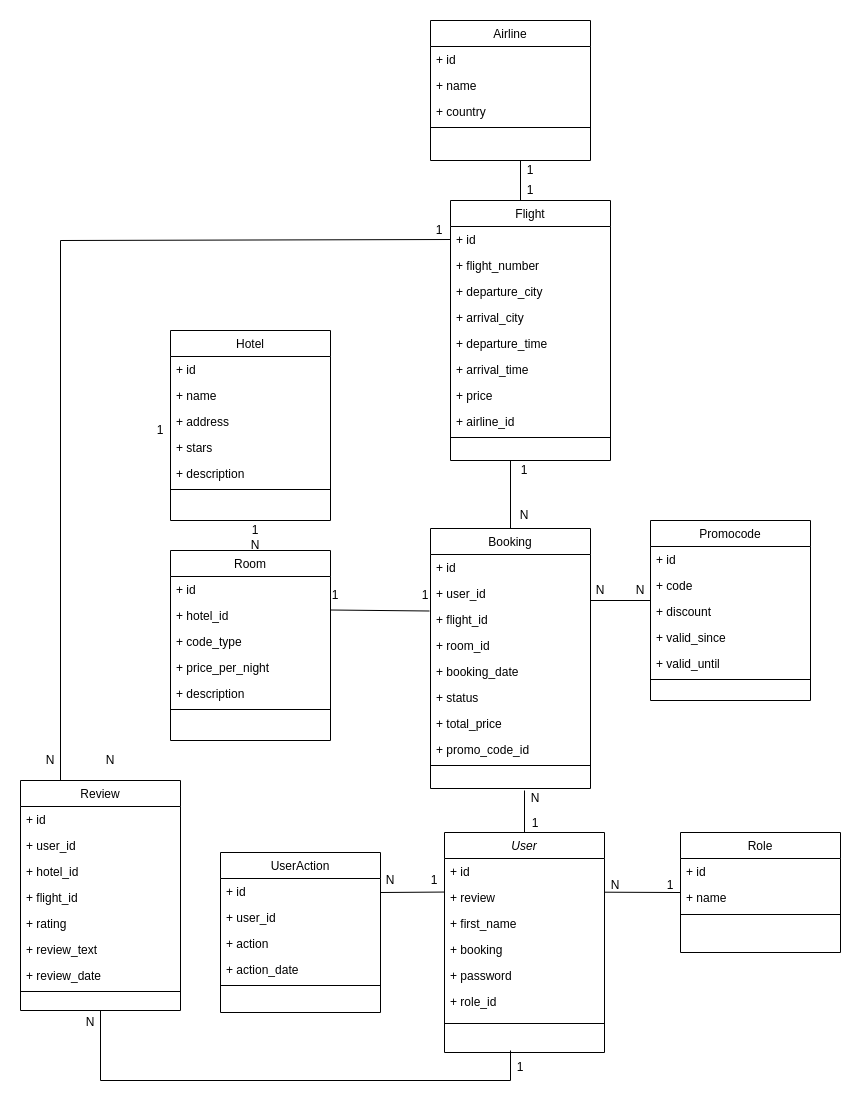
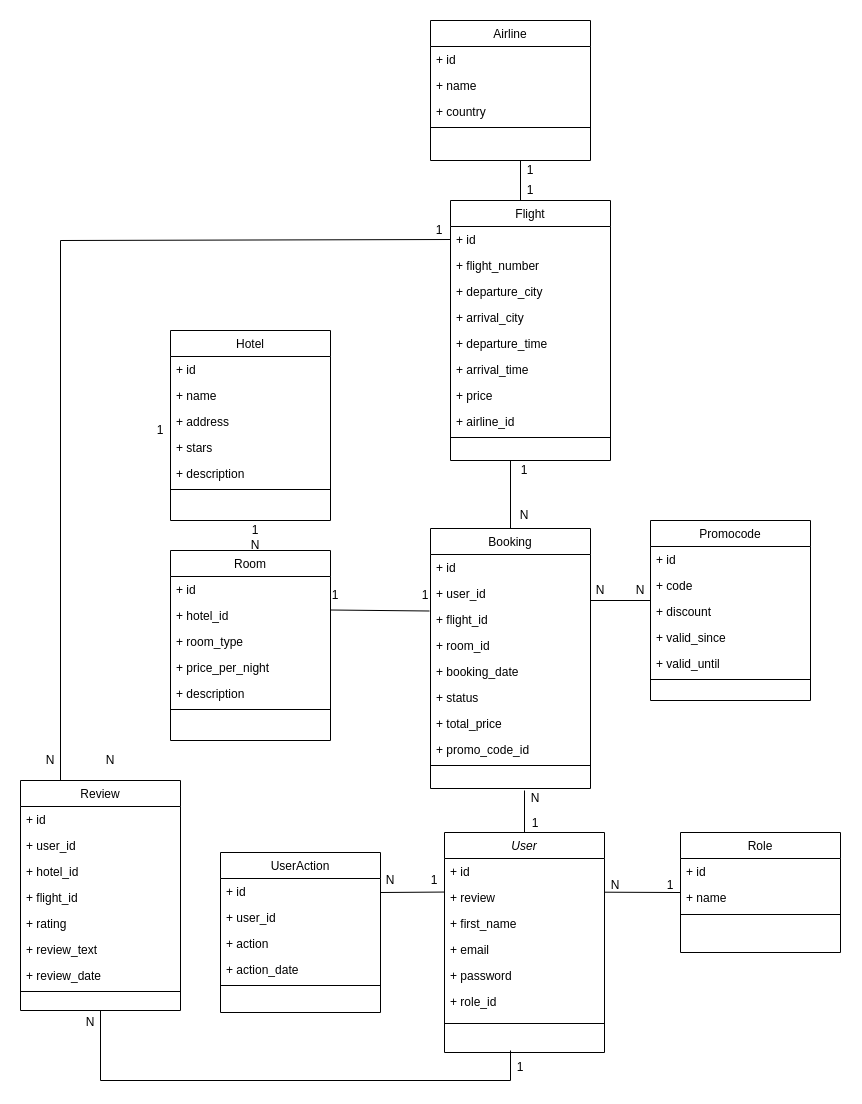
- <mxCell id="39" value="+ code_type" style="text;align=left;verticalAlign=top;spacingLeft=4;spacingRight=4;overflow=hidden;rotatable=0;points=[[0,0.5],[1,0.5]];portConstraint=eastwest;rounded=0;shadow=0;html=0;" parent="36" vertex="1"><mxGeometry y="78" width="160" height="26" as="geometry" /></mxCell>
+ <mxCell id="39" value="+ room_type" style="text;align=left;verticalAlign=top;spacingLeft=4;spacingRight=4;overflow=hidden;rotatable=0;points=[[0,0.5],[1,0.5]];portConstraint=eastwest;rounded=0;shadow=0;html=0;" parent="36" vertex="1"><mxGeometry y="78" width="160" height="26" as="geometry" /></mxCell>
- <mxCell id="6" value="+ booking" style="text;align=left;verticalAlign=top;spacingLeft=4;spacingRight=4;overflow=hidden;rotatable=0;points=[[0,0.5],[1,0.5]];portConstraint=eastwest;rounded=0;shadow=0;html=0;" parent="2" vertex="1"><mxGeometry y="104" width="160" height="26" as="geometry" /></mxCell>
+ <mxCell id="6" value="+ email" style="text;align=left;verticalAlign=top;spacingLeft=4;spacingRight=4;overflow=hidden;rotatable=0;points=[[0,0.5],[1,0.5]];portConstraint=eastwest;rounded=0;shadow=0;html=0;" parent="2" vertex="1"><mxGeometry y="104" width="160" height="26" as="geometry" /></mxCell>
